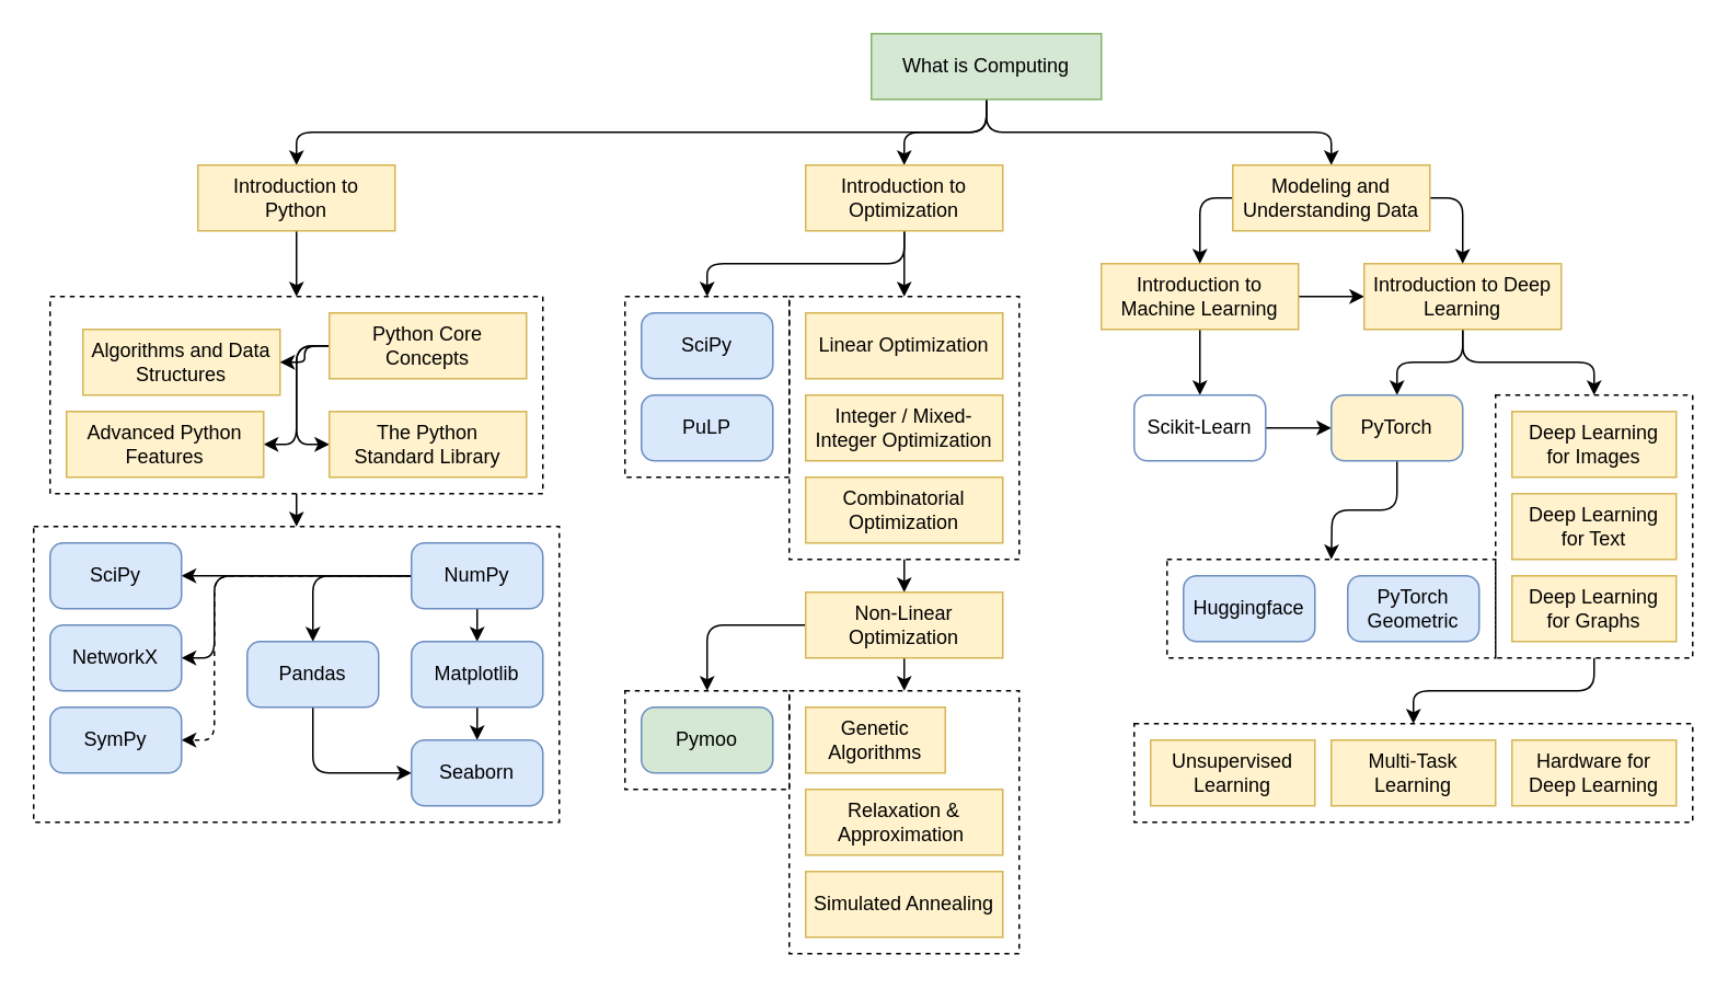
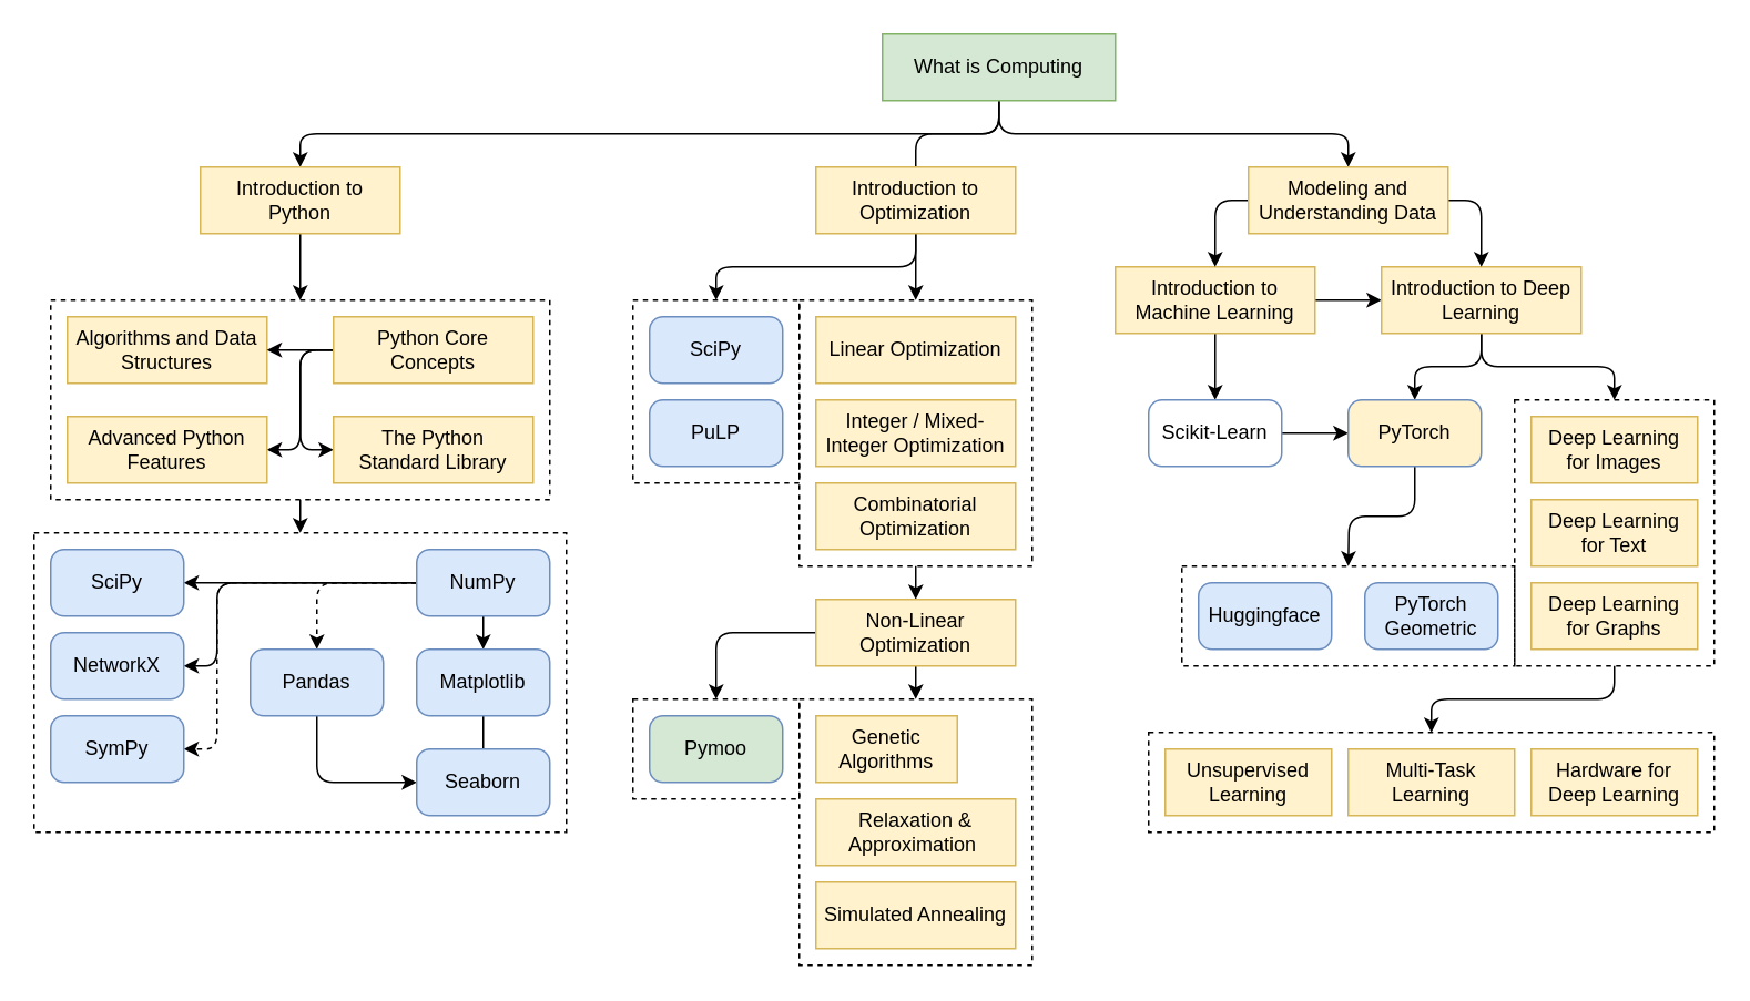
- <mxCell id="14" style="edgeStyle=orthogonalEdgeStyle;html=1;exitX=0.5;exitY=1;exitDx=0;exitDy=0;entryX=0.5;entryY=0;entryDx=0;entryDy=0;spacing=5;" parent="1" source="17" target="42" edge="1"><mxGeometry relative="1" as="geometry"><Array as="points"><mxPoint x="600" y="80" /><mxPoint x="550" y="80" /></Array></mxGeometry></mxCell>
+ <mxCell id="14" style="edgeStyle=orthogonalEdgeStyle;html=1;exitX=0.5;exitY=1;exitDx=0;exitDy=0;entryX=0.5;entryY=0;entryDx=0;entryDy=0;spacing=5;endArrow=none;" parent="1" source="17" target="42" edge="1"><mxGeometry relative="1" as="geometry"><Array as="points"><mxPoint x="600" y="80" /><mxPoint x="550" y="80" /></Array></mxGeometry></mxCell>
- <mxCell id="62" value="Algorithms and Data Structures" style="rounded=0;whiteSpace=wrap;html=1;spacing=5;fillColor=#fff2cc;strokeColor=#d6b656;" parent="1" vertex="1"><mxGeometry x="50" y="200" width="120" height="40" as="geometry" /></mxCell>
+ <mxCell id="62" value="Algorithms and Data Structures" style="rounded=0;whiteSpace=wrap;html=1;spacing=5;fillColor=#fff2cc;strokeColor=#d6b656;" parent="1" vertex="1"><mxGeometry x="40" y="190" width="120" height="40" as="geometry" /></mxCell>
- <mxCell id="30" style="edgeStyle=orthogonalEdgeStyle;html=1;exitX=0;exitY=0.5;exitDx=0;exitDy=0;entryX=0.5;entryY=0;entryDx=0;entryDy=0;spacing=5;" parent="1" source="34" target="38" edge="1"><mxGeometry relative="1" as="geometry" /></mxCell>
+ <mxCell id="30" style="edgeStyle=orthogonalEdgeStyle;html=1;exitX=0;exitY=0.5;exitDx=0;exitDy=0;entryX=0.5;entryY=0;entryDx=0;entryDy=0;spacing=5;dashed=1;" parent="1" source="34" target="38" edge="1"><mxGeometry relative="1" as="geometry" /></mxCell>
- <mxCell id="35" style="edgeStyle=orthogonalEdgeStyle;html=1;exitX=0.5;exitY=1;exitDx=0;exitDy=0;entryX=0.5;entryY=0;entryDx=0;entryDy=0;spacing=5;" parent="1" source="36" target="39" edge="1"><mxGeometry relative="1" as="geometry" /></mxCell>
+ <mxCell id="35" style="edgeStyle=orthogonalEdgeStyle;html=1;exitX=0.5;exitY=1;exitDx=0;exitDy=0;entryX=0.5;entryY=0;entryDx=0;entryDy=0;spacing=5;endArrow=none;" parent="1" source="36" target="39" edge="1"><mxGeometry relative="1" as="geometry" /></mxCell>
